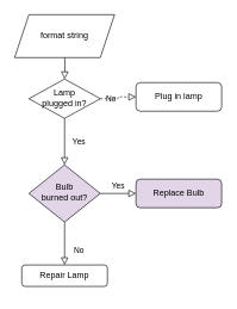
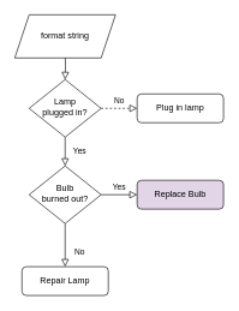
- <mxCell id="6" value="Plug in lamp" style="rounded=1;whiteSpace=wrap;html=1;fontSize=12;glass=0;strokeWidth=1;shadow=0;" parent="1" vertex="1"><mxGeometry x="190" y="115" width="120" height="40" as="geometry" /></mxCell>
+ <mxCell id="6" value="Plug in lamp" style="rounded=1;whiteSpace=wrap;html=1;fontSize=12;glass=0;strokeWidth=1;shadow=0;" parent="1" vertex="1"><mxGeometry x="190" y="130" width="120" height="40" as="geometry" /></mxCell>
- <mxCell id="5" value="Lamp&lt;br&gt;plugged in?" style="rhombus;whiteSpace=wrap;html=1;shadow=0;fontFamily=Helvetica;fontSize=12;align=center;strokeWidth=1;spacing=6;spacingTop=-4;" parent="1" vertex="1"><mxGeometry x="40" y="110" width="100" height="55" as="geometry" /></mxCell>
+ <mxCell id="5" value="Lamp&lt;br&gt;plugged in?" style="rhombus;whiteSpace=wrap;html=1;shadow=0;fontFamily=Helvetica;fontSize=12;align=center;strokeWidth=1;spacing=6;spacingTop=-4;" parent="1" vertex="1"><mxGeometry x="40" y="110" width="100" height="80" as="geometry" /></mxCell>
- <mxCell id="9" value="Bulb&lt;br&gt;burned out?" style="rhombus;whiteSpace=wrap;html=1;shadow=0;fontFamily=Helvetica;fontSize=12;align=center;strokeWidth=1;spacing=6;spacingTop=-4;fillColor=#e1d5e7;" parent="1" vertex="1"><mxGeometry x="40" y="230" width="100" height="80" as="geometry" /></mxCell>
+ <mxCell id="9" value="Bulb&lt;br&gt;burned out?" style="rhombus;whiteSpace=wrap;html=1;shadow=0;fontFamily=Helvetica;fontSize=12;align=center;strokeWidth=1;spacing=6;spacingTop=-4;" parent="1" vertex="1"><mxGeometry x="40" y="230" width="100" height="80" as="geometry" /></mxCell>
- <mxCell id="10" value="Repair Lamp" style="rounded=1;whiteSpace=wrap;html=1;fontSize=12;glass=0;strokeWidth=1;shadow=0;" parent="1" vertex="1"><mxGeometry x="30" y="370" width="120" height="30" as="geometry" /></mxCell>
+ <mxCell id="10" value="Repair Lamp" style="rounded=1;whiteSpace=wrap;html=1;fontSize=12;glass=0;strokeWidth=1;shadow=0;" parent="1" vertex="1"><mxGeometry x="30" y="370" width="120" height="40" as="geometry" /></mxCell>
